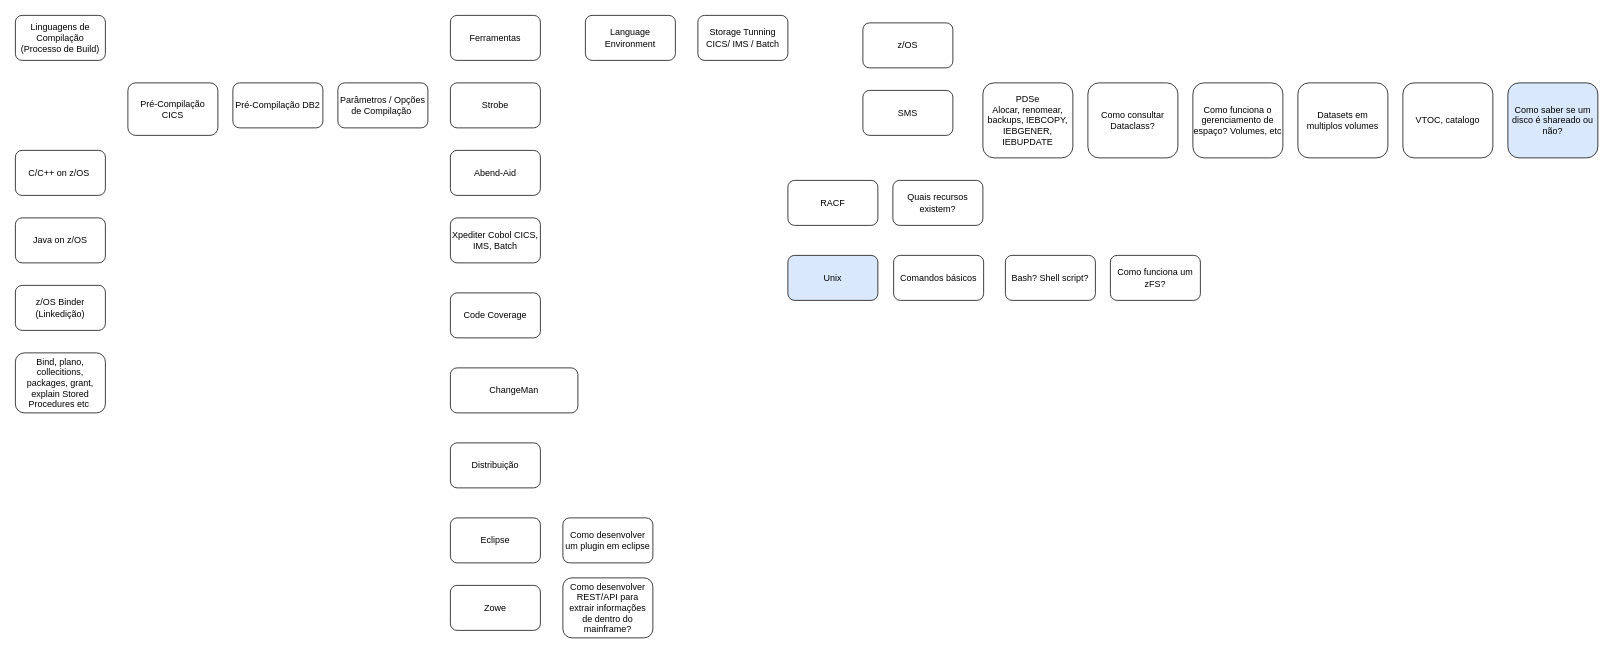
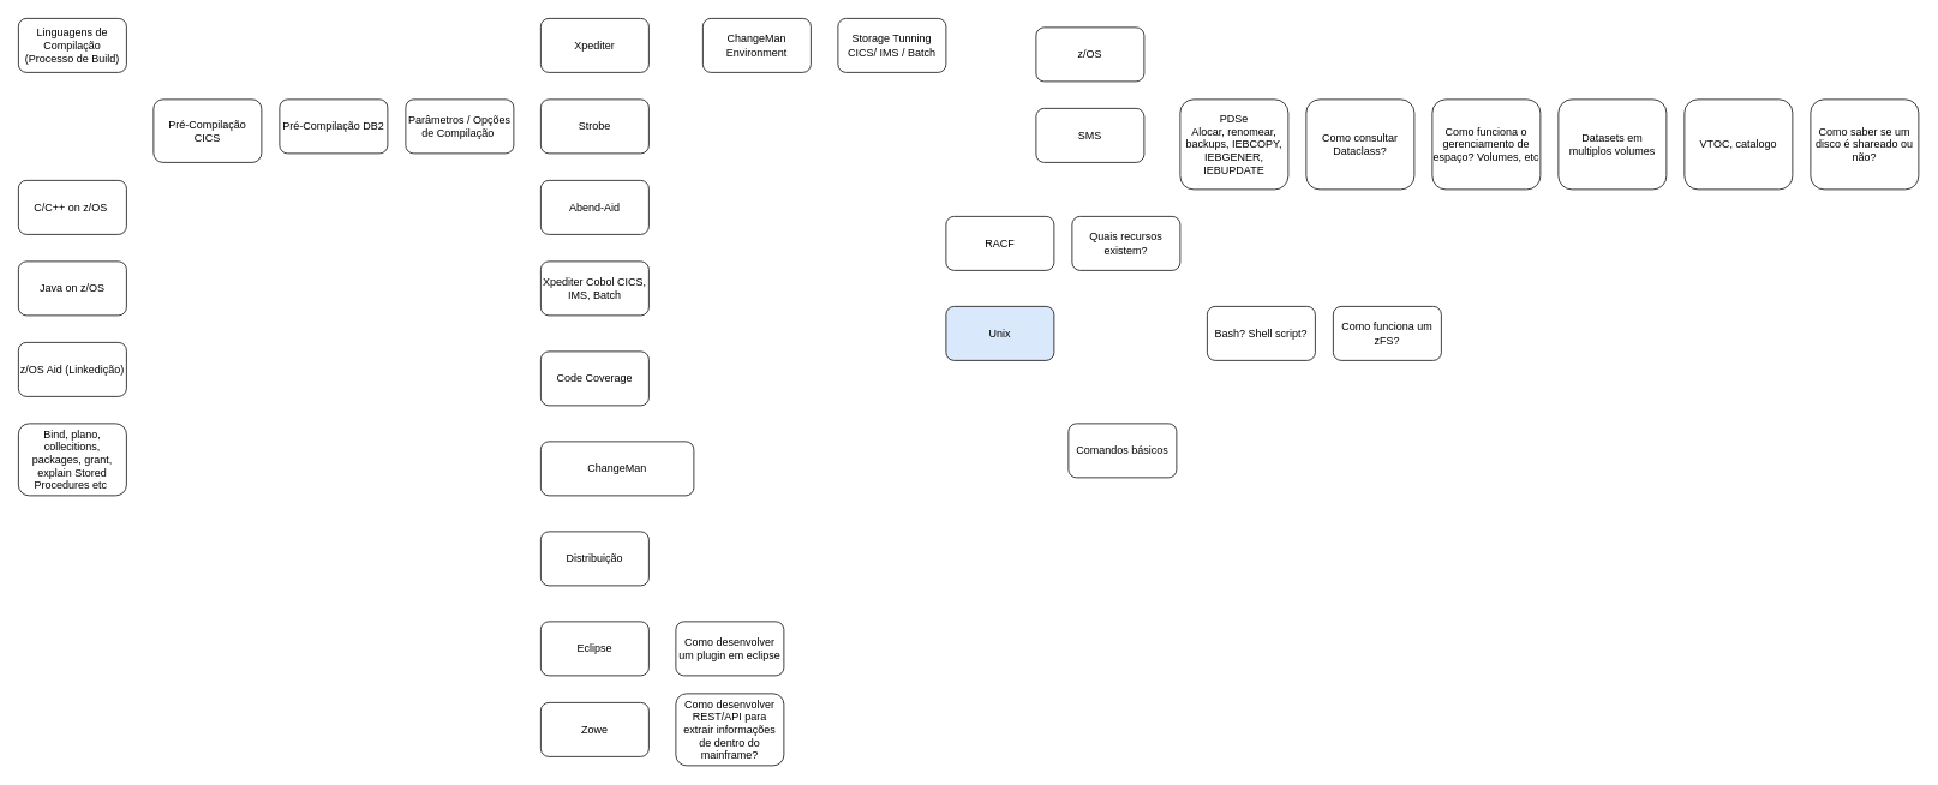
- <mxCell id="11" value="Ferramentas" style="rounded=1;whiteSpace=wrap;html=1;" parent="1" vertex="1"><mxGeometry x="600" width="120" height="60" as="geometry" y="20" /></mxCell>
+ <mxCell id="11" value="Xpediter" style="rounded=1;whiteSpace=wrap;html=1;" parent="1" vertex="1"><mxGeometry x="600" width="120" height="60" as="geometry" y="20" /></mxCell>
- <mxCell id="9" value="Language Environment" style="rounded=1;whiteSpace=wrap;html=1;" parent="1" vertex="1"><mxGeometry x="780" width="120" height="60" as="geometry" y="20" /></mxCell>
+ <mxCell id="9" value="ChangeMan Environment" style="rounded=1;whiteSpace=wrap;html=1;" parent="1" vertex="1"><mxGeometry x="780" width="120" height="60" as="geometry" y="20" /></mxCell>
- <mxCell id="32" value="Como saber se um disco é shareado ou não?" style="rounded=1;whiteSpace=wrap;html=1;fillColor=#dae8fc;" vertex="1" parent="1"><mxGeometry x="2010" y="110" width="120" height="100" as="geometry" /></mxCell>
+ <mxCell id="32" value="Como saber se um disco é shareado ou não?" style="rounded=1;whiteSpace=wrap;html=1;" vertex="1" parent="1"><mxGeometry x="2010" y="110" width="120" height="100" as="geometry" /></mxCell>
- <mxCell id="34" value="Comandos básicos" style="rounded=1;whiteSpace=wrap;html=1;" vertex="1" parent="1"><mxGeometry x="1191" y="340" width="120" height="60" as="geometry" /></mxCell>
+ <mxCell id="34" value="Comandos básicos" style="rounded=1;whiteSpace=wrap;html=1;" vertex="1" parent="1"><mxGeometry x="1186" y="470" width="120" height="60" as="geometry" /></mxCell>
- <mxCell id="3" value="z/OS Binder (Linkedição)" style="rounded=1;whiteSpace=wrap;html=1;" parent="1" vertex="1"><mxGeometry x="20" y="380" width="120" height="60" as="geometry" /></mxCell>
+ <mxCell id="3" value="z/OS Aid (Linkedição)" style="rounded=1;whiteSpace=wrap;html=1;" parent="1" vertex="1"><mxGeometry x="20" y="380" width="120" height="60" as="geometry" /></mxCell>
